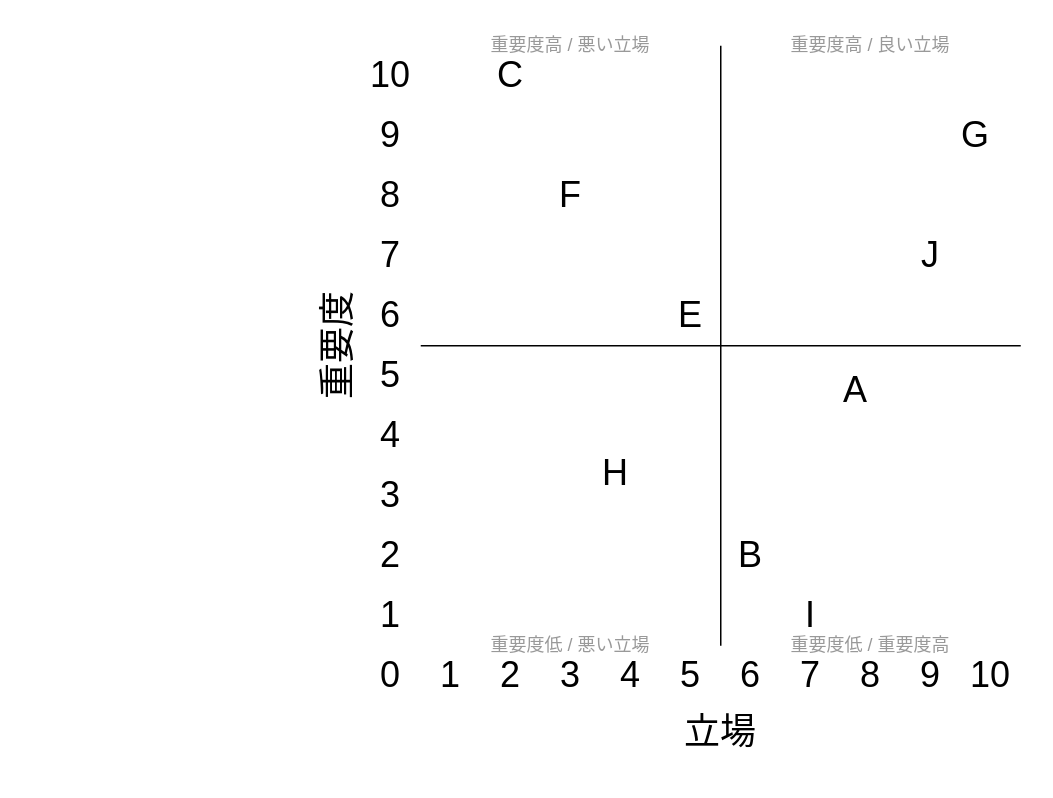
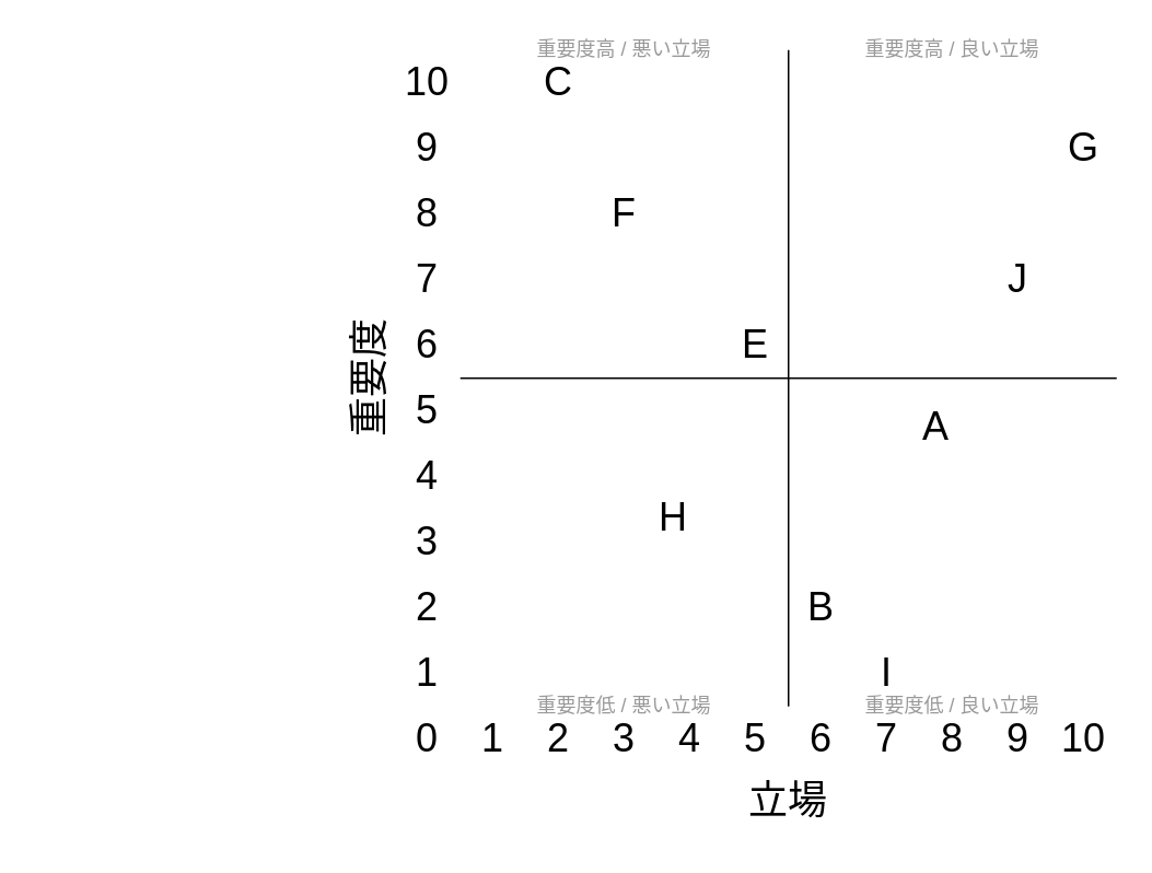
- <mxCell id="34" value="G" style="whiteSpace=wrap;html=1;fillColor=none;strokeColor=none;spacing=0;fontSize=24;" parent="1" vertex="1"><mxGeometry x="630" y="70" width="40" height="40" as="geometry" /></mxCell>
+ <mxCell id="34" value="G" style="whiteSpace=wrap;html=1;fillColor=none;strokeColor=none;spacing=0;fontSize=24;" parent="1" vertex="1"><mxGeometry x="640" y="70" width="40" height="40" as="geometry" /></mxCell>
- <mxCell id="2" value="&lt;font color=&quot;#999999&quot;&gt;重要度低 / 重要度高&lt;/font&gt;" style="rounded=0;whiteSpace=wrap;html=1;fillColor=none;verticalAlign=middle;fontSize=12;spacing=0;strokeColor=none;" parent="1" vertex="1"><mxGeometry x="480" y="420" width="200" height="20" as="geometry" /></mxCell>
+ <mxCell id="2" value="&lt;font color=&quot;#999999&quot;&gt;重要度低 / 良い立場&lt;/font&gt;" style="rounded=0;whiteSpace=wrap;html=1;fillColor=none;verticalAlign=middle;fontSize=12;spacing=0;strokeColor=none;" parent="1" vertex="1"><mxGeometry x="480" y="420" width="200" height="20" as="geometry" /></mxCell>
